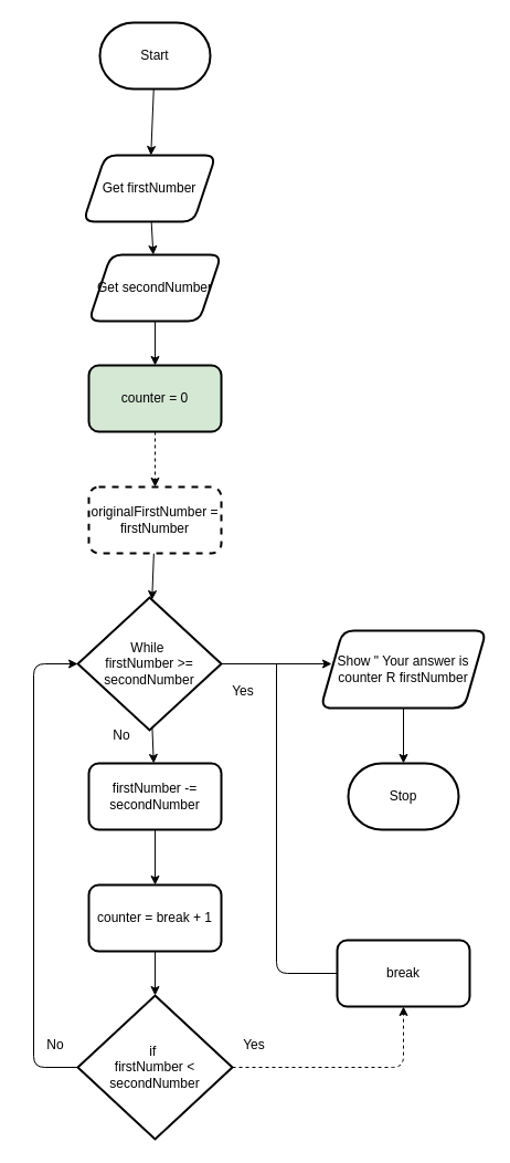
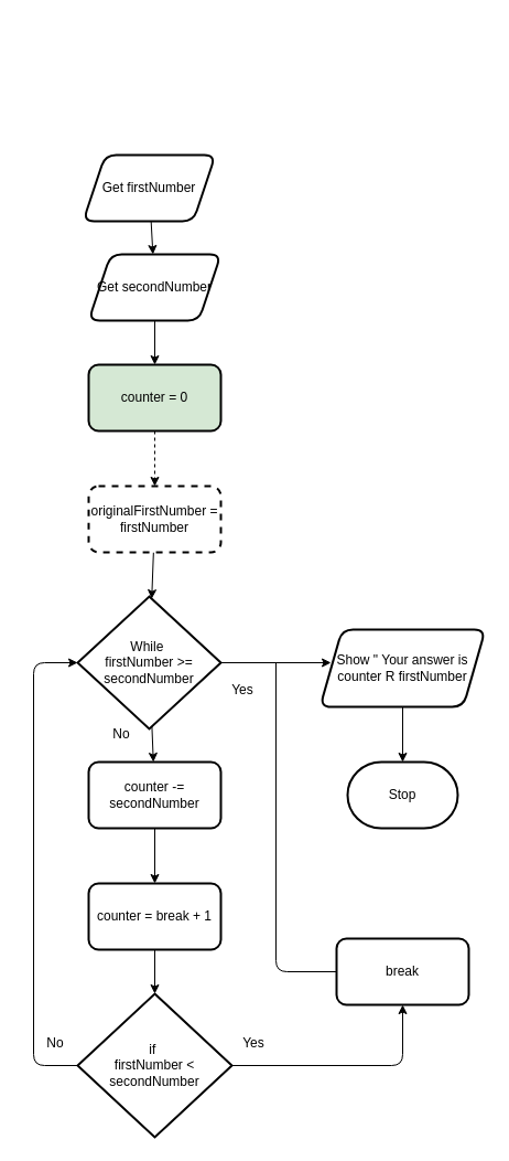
- <mxCell id="3" value="Start" style="strokeWidth=2;html=1;shape=mxgraph.flowchart.terminator;whiteSpace=wrap;" parent="1" vertex="1"><mxGeometry x="90" y="20" width="100" height="60" as="geometry" /></mxCell>
- <mxCell id="2" value="" style="edgeStyle=none;html=1;" parent="1" source="3" target="5" edge="1"><mxGeometry relative="1" as="geometry" /></mxCell>
- <mxCell id="25" value="firstNumber -=&lt;div&gt;secondNumber&lt;/div&gt;" style="whiteSpace=wrap;html=1;rounded=1;strokeWidth=2;" vertex="1" parent="1"><mxGeometry x="80" y="690" width="120" height="60" as="geometry" /></mxCell>
+ <mxCell id="25" value="counter -=&lt;div&gt;secondNumber&lt;/div&gt;" style="whiteSpace=wrap;html=1;rounded=1;strokeWidth=2;" vertex="1" parent="1"><mxGeometry x="80" y="690" width="120" height="60" as="geometry" /></mxCell>
- <mxCell id="22" value="" style="edgeStyle=none;html=1;entryX=0.5;entryY=1;entryDx=0;entryDy=0;dashed=1;" edge="1" parent="1" source="23" target="26"><mxGeometry relative="1" as="geometry"><mxPoint x="370" y="965" as="targetPoint" /><Array as="points"><mxPoint x="365" y="965" /></Array></mxGeometry></mxCell>
+ <mxCell id="22" value="" style="edgeStyle=none;html=1;entryX=0.5;entryY=1;entryDx=0;entryDy=0;" edge="1" parent="1" source="23" target="26"><mxGeometry relative="1" as="geometry"><mxPoint x="370" y="965" as="targetPoint" /><Array as="points"><mxPoint x="365" y="965" /></Array></mxGeometry></mxCell>
